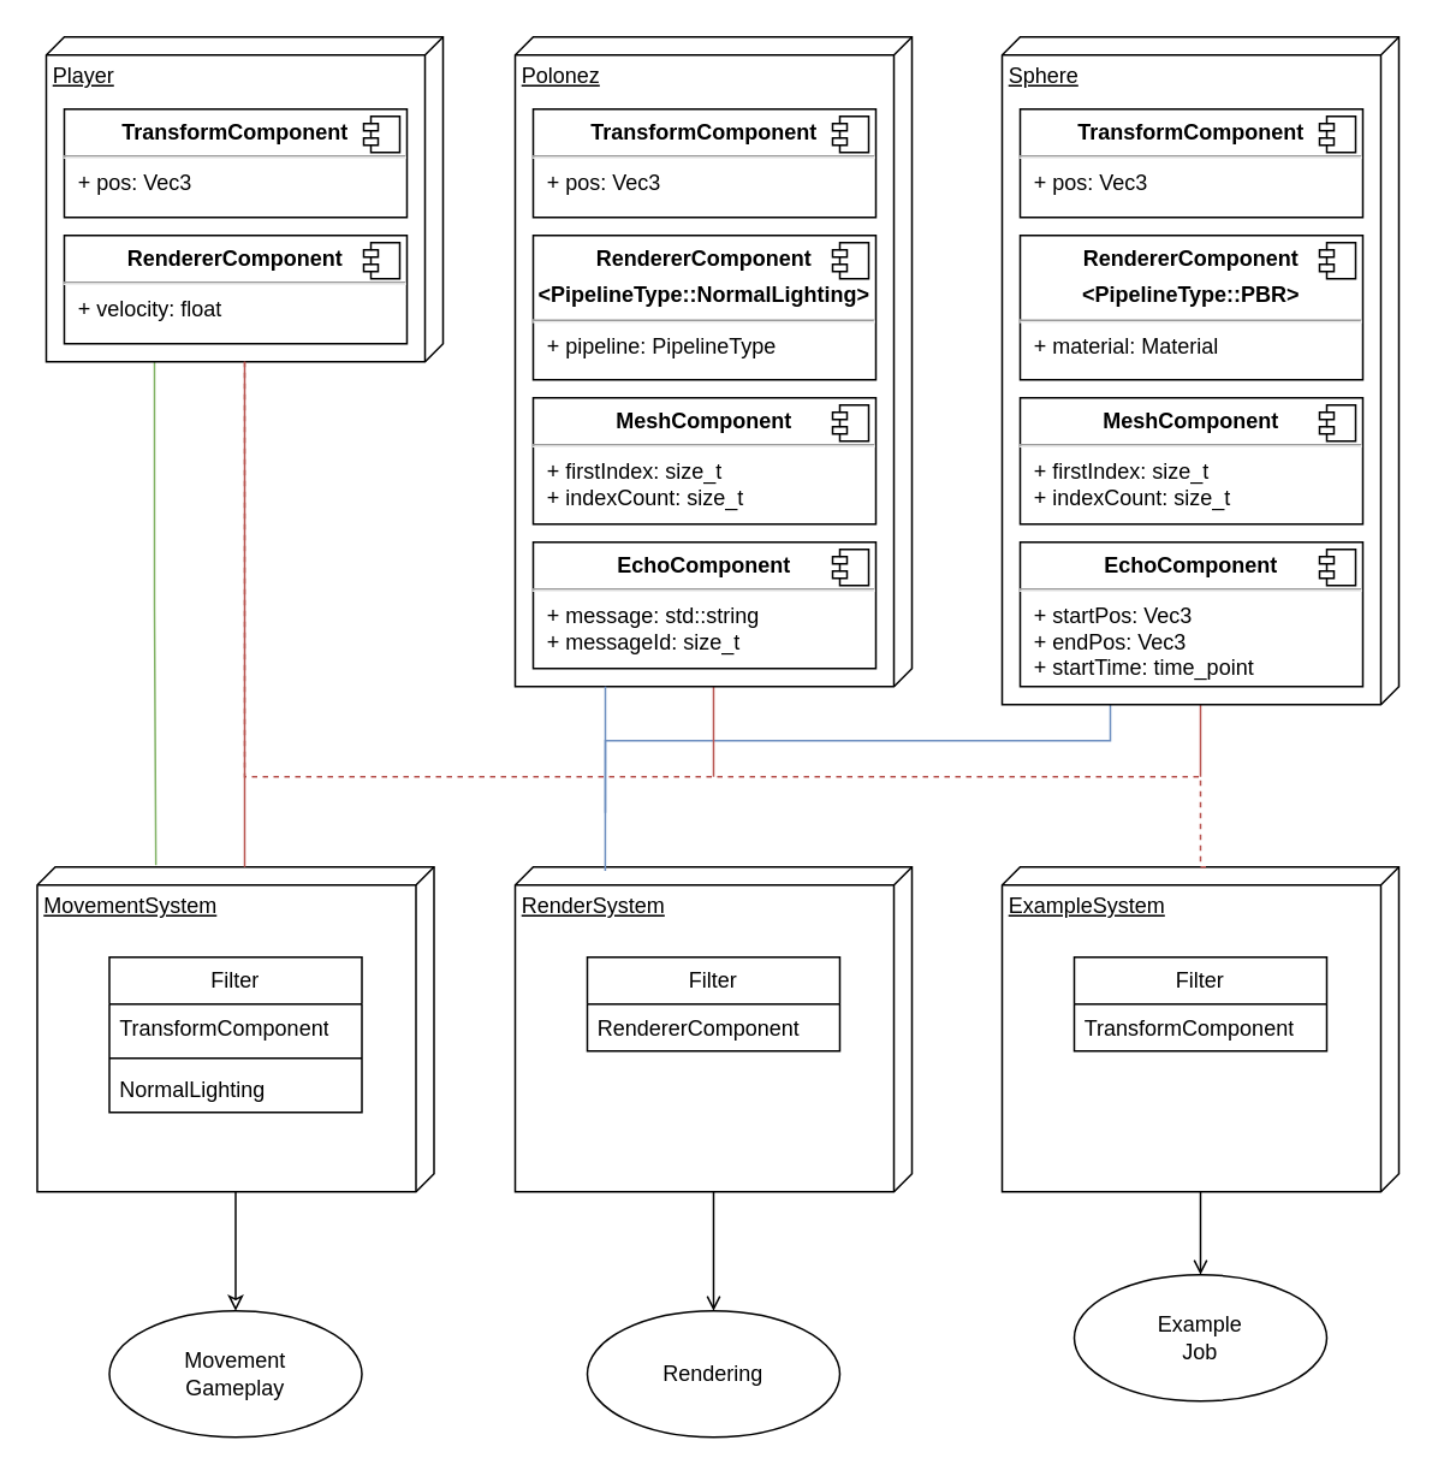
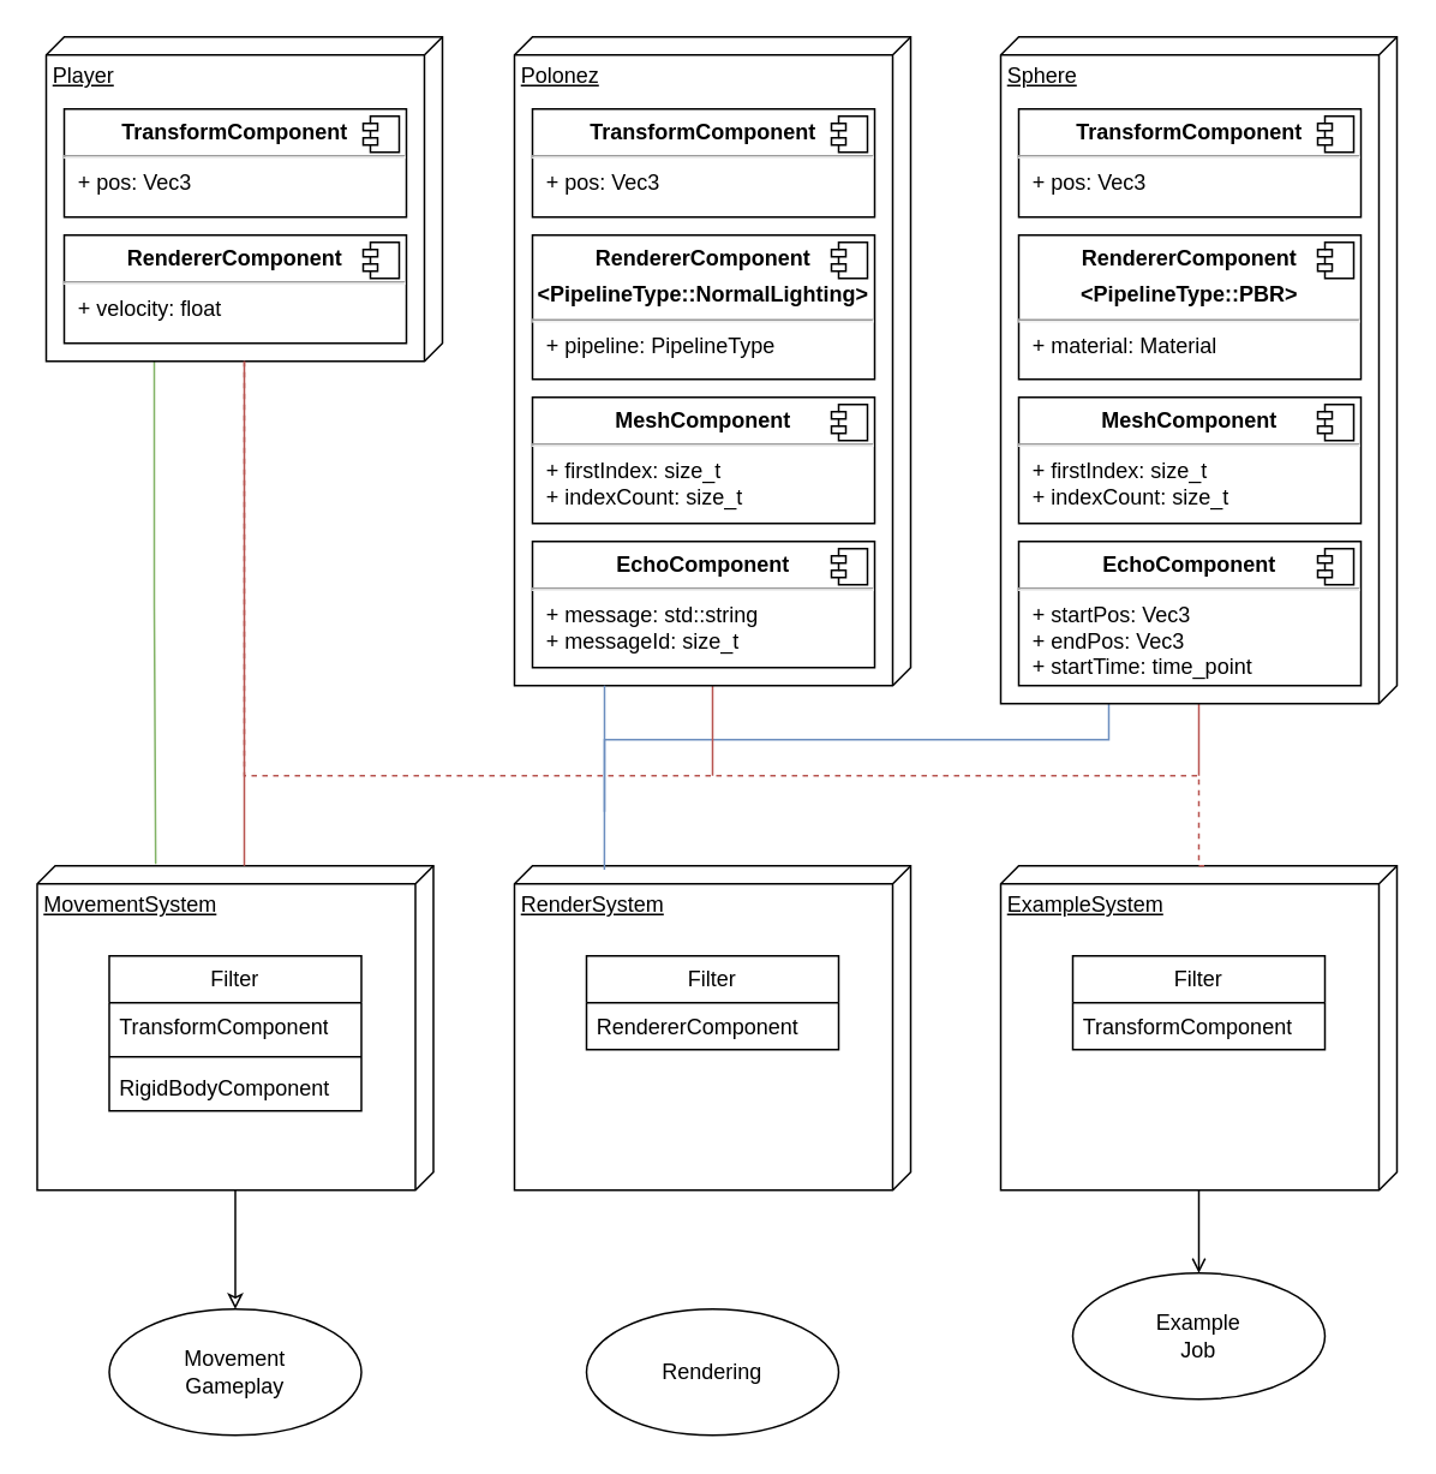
- <mxCell id="38" value="NormalLighting" style="text;strokeColor=none;fillColor=none;align=left;verticalAlign=top;spacingLeft=4;spacingRight=4;overflow=hidden;rotatable=0;points=[[0,0.5],[1,0.5]];portConstraint=eastwest;whiteSpace=wrap;html=1;" vertex="1" parent="35"><mxGeometry y="60" width="140" height="26" as="geometry" /></mxCell>
+ <mxCell id="38" value="RigidBodyComponent" style="text;strokeColor=none;fillColor=none;align=left;verticalAlign=top;spacingLeft=4;spacingRight=4;overflow=hidden;rotatable=0;points=[[0,0.5],[1,0.5]];portConstraint=eastwest;whiteSpace=wrap;html=1;" vertex="1" parent="35"><mxGeometry y="60" width="140" height="26" as="geometry" /></mxCell>
- <mxCell id="41" style="edgeStyle=orthogonalEdgeStyle;rounded=0;orthogonalLoop=1;jettySize=auto;html=1;entryX=0.5;entryY=0;entryDx=0;entryDy=0;endArrow=open;endFill=0;" edge="1" parent="2" source="42" target="51"><mxGeometry relative="1" as="geometry" /></mxCell>
